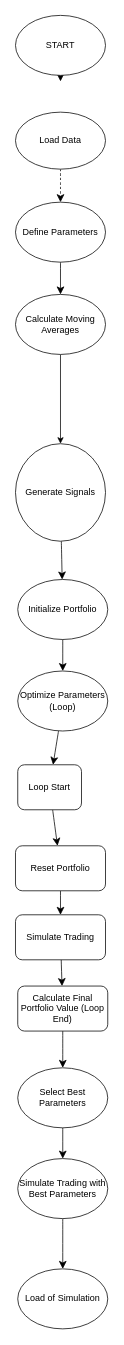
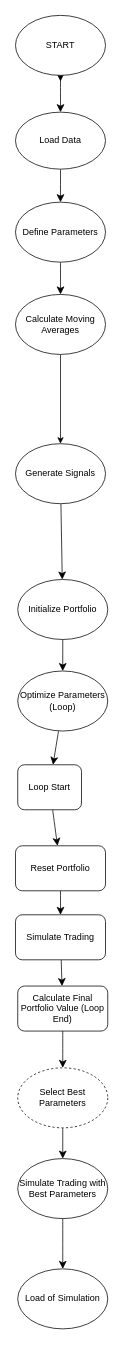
+ <mxCell id="2" style="edgeStyle=none;curved=1;rounded=0;orthogonalLoop=1;jettySize=auto;html=1;fontSize=12;startSize=8;endSize=8;" parent="1" source="4" target="6" edge="1"><mxGeometry relative="1" as="geometry" /></mxCell>
- <mxCell id="5" value="" style="edgeStyle=none;curved=1;rounded=0;orthogonalLoop=1;jettySize=auto;html=1;fontSize=12;startSize=8;endSize=8;dashed=1;" parent="1" source="6" target="8" edge="1"><mxGeometry relative="1" as="geometry" /></mxCell>
+ <mxCell id="5" value="" style="edgeStyle=none;curved=1;rounded=0;orthogonalLoop=1;jettySize=auto;html=1;fontSize=12;startSize=8;endSize=8;" parent="1" source="6" target="8" edge="1"><mxGeometry relative="1" as="geometry" /></mxCell>
- <mxCell id="12" value="Generate Signals" style="ellipse;whiteSpace=wrap;html=1;" parent="1" vertex="1"><mxGeometry x="20" y="591" width="120" height="130" as="geometry" /></mxCell>
+ <mxCell id="12" value="Generate Signals" style="ellipse;whiteSpace=wrap;html=1;" parent="1" vertex="1"><mxGeometry x="20" y="591" width="120" height="80" as="geometry" /></mxCell>
- <mxCell id="26" value="Select Best Parameters" style="ellipse;whiteSpace=wrap;html=1;" parent="1" vertex="1"><mxGeometry x="23" y="1423" width="120" height="80" as="geometry" /></mxCell>
+ <mxCell id="26" value="Select Best Parameters" style="ellipse;whiteSpace=wrap;html=1;dashed=1;" parent="1" vertex="1"><mxGeometry x="23" y="1423" width="120" height="80" as="geometry" /></mxCell>
